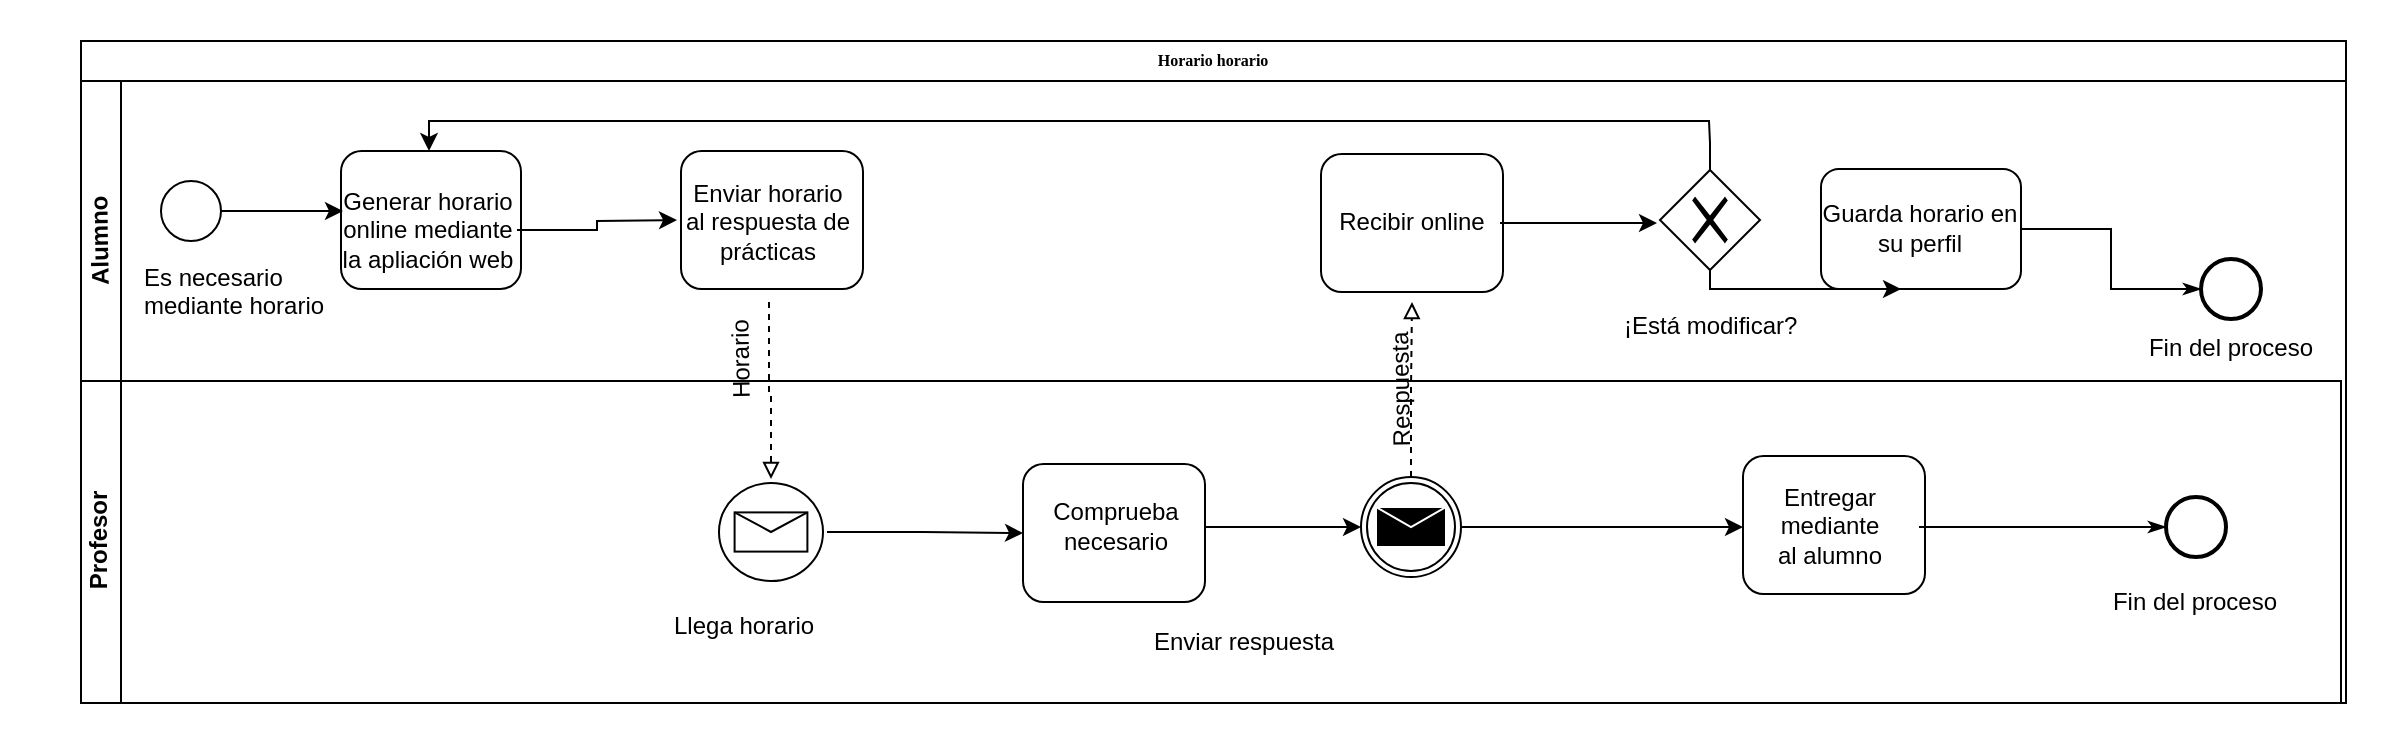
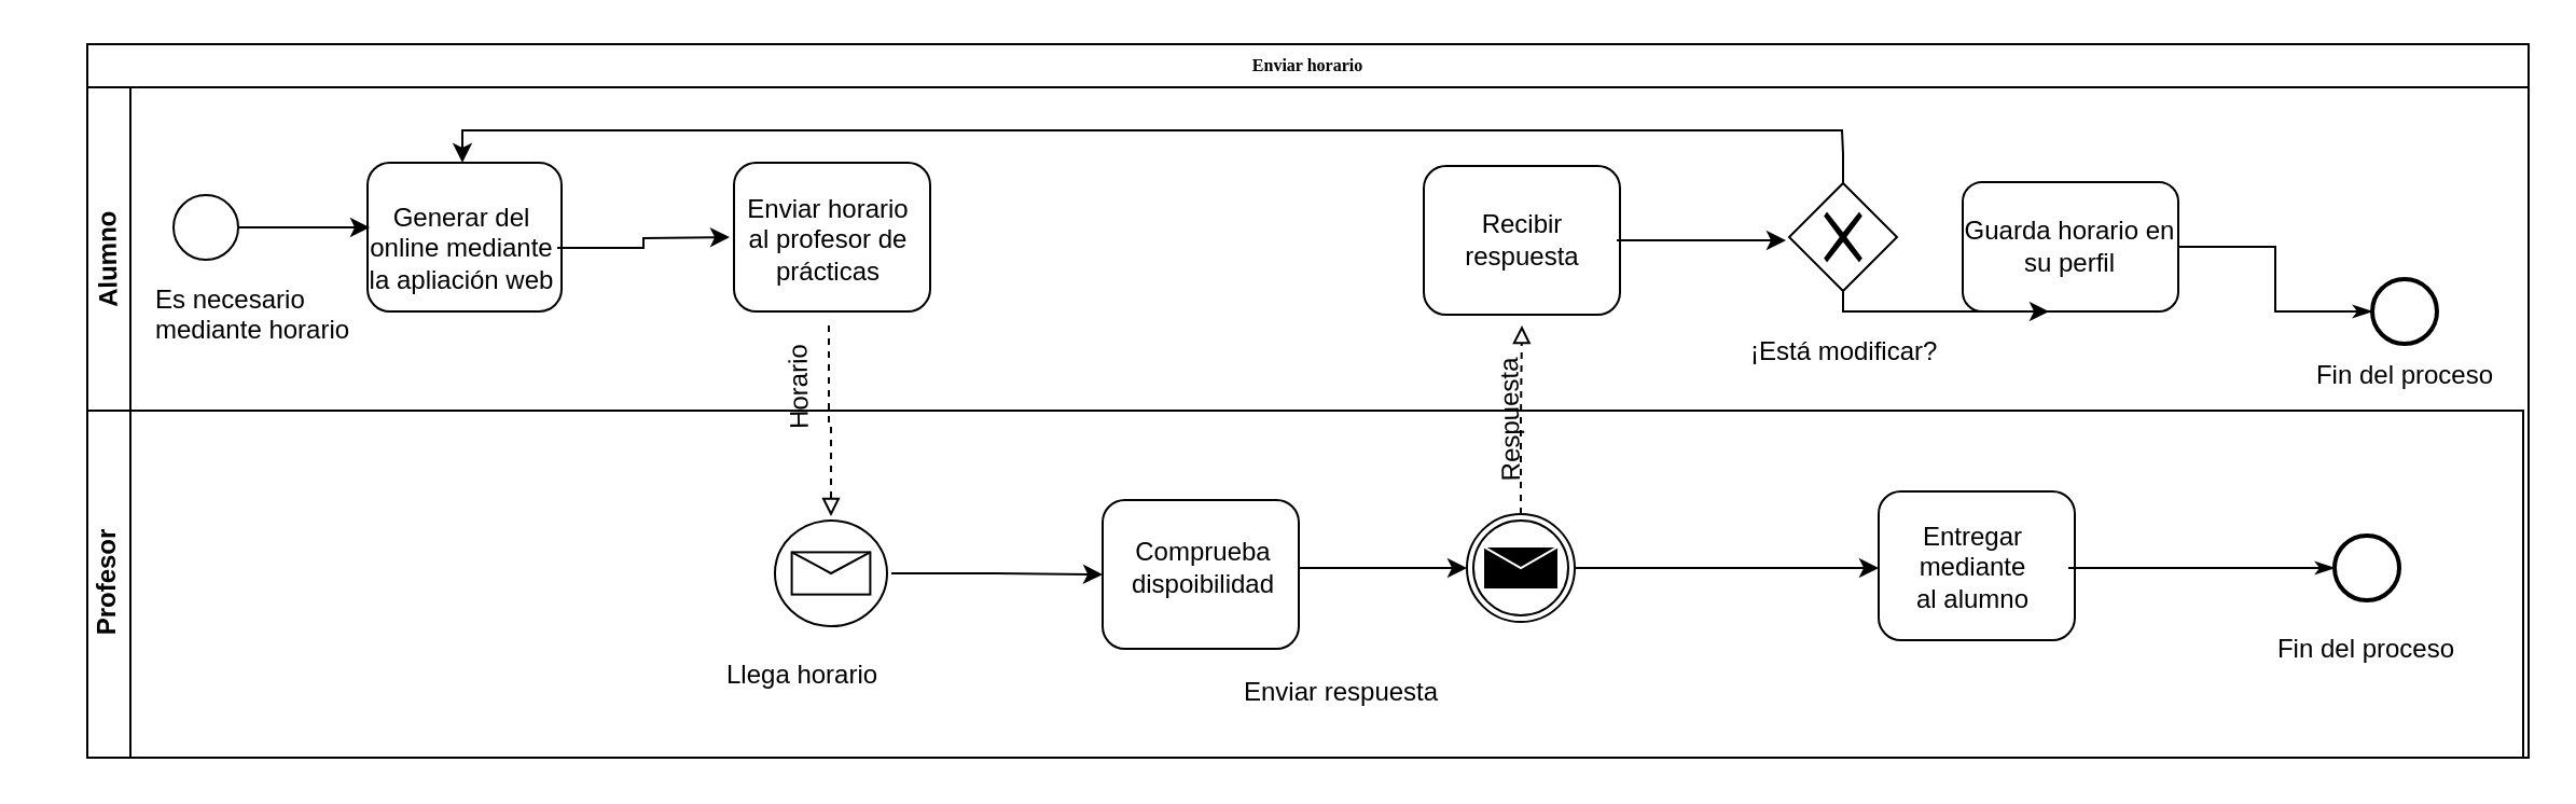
- <mxCell id="2" value="Horario horario" style="swimlane;html=1;childLayout=stackLayout;horizontal=1;startSize=20;horizontalStack=0;rounded=0;shadow=0;labelBackgroundColor=none;strokeColor=#000000;strokeWidth=1;fillColor=#ffffff;fontFamily=Verdana;fontSize=8;fontColor=#000000;align=center;" parent="1" vertex="1"><mxGeometry x="40" y="20" width="1132.5" height="331" as="geometry" /></mxCell>
+ <mxCell id="2" value="Enviar horario" style="swimlane;html=1;childLayout=stackLayout;horizontal=1;startSize=20;horizontalStack=0;rounded=0;shadow=0;labelBackgroundColor=none;strokeColor=#000000;strokeWidth=1;fillColor=#ffffff;fontFamily=Verdana;fontSize=8;fontColor=#000000;align=center;" parent="1" vertex="1"><mxGeometry x="40" y="20" width="1132.5" height="331" as="geometry" /></mxCell>
- <mxCell id="12" value="Enviar horario al respuesta de prácticas" style="text;html=1;strokeColor=none;fillColor=none;align=center;verticalAlign=middle;whiteSpace=wrap;rounded=0;" vertex="1" parent="3"><mxGeometry x="300" y="31.5" width="88" height="79" as="geometry" /></mxCell>
+ <mxCell id="12" value="Enviar horario al profesor de prácticas" style="text;html=1;strokeColor=none;fillColor=none;align=center;verticalAlign=middle;whiteSpace=wrap;rounded=0;" vertex="1" parent="3"><mxGeometry x="300" y="31.5" width="88" height="79" as="geometry" /></mxCell>
- <mxCell id="15" value="Recibir online" style="text;html=1;strokeColor=none;fillColor=none;align=center;verticalAlign=middle;whiteSpace=wrap;rounded=0;" vertex="1" parent="3"><mxGeometry x="621.5" y="31.5" width="88" height="79" as="geometry" /></mxCell>
+ <mxCell id="15" value="Recibir respuesta" style="text;html=1;strokeColor=none;fillColor=none;align=center;verticalAlign=middle;whiteSpace=wrap;rounded=0;" vertex="1" parent="3"><mxGeometry x="621.5" y="31.5" width="88" height="79" as="geometry" /></mxCell>
- <mxCell id="6" value="Generar horario online mediante la apliación web" style="text;html=1;strokeColor=none;fillColor=none;align=center;verticalAlign=middle;whiteSpace=wrap;rounded=0;" parent="3" vertex="1"><mxGeometry x="130" y="35" width="88" height="79" as="geometry" /></mxCell>
+ <mxCell id="6" value="Generar del online mediante la apliación web" style="text;html=1;strokeColor=none;fillColor=none;align=center;verticalAlign=middle;whiteSpace=wrap;rounded=0;" parent="3" vertex="1"><mxGeometry x="130" y="35" width="88" height="79" as="geometry" /></mxCell>
- <mxCell id="20" value="Comprueba necesario" style="text;html=1;strokeColor=none;fillColor=none;align=center;verticalAlign=middle;whiteSpace=wrap;rounded=0;" vertex="1" parent="16"><mxGeometry x="474" y="33.5" width="88" height="79" as="geometry" /></mxCell>
+ <mxCell id="20" value="Comprueba dispoibilidad" style="text;html=1;strokeColor=none;fillColor=none;align=center;verticalAlign=middle;whiteSpace=wrap;rounded=0;" vertex="1" parent="16"><mxGeometry x="474" y="33.5" width="88" height="79" as="geometry" /></mxCell>
